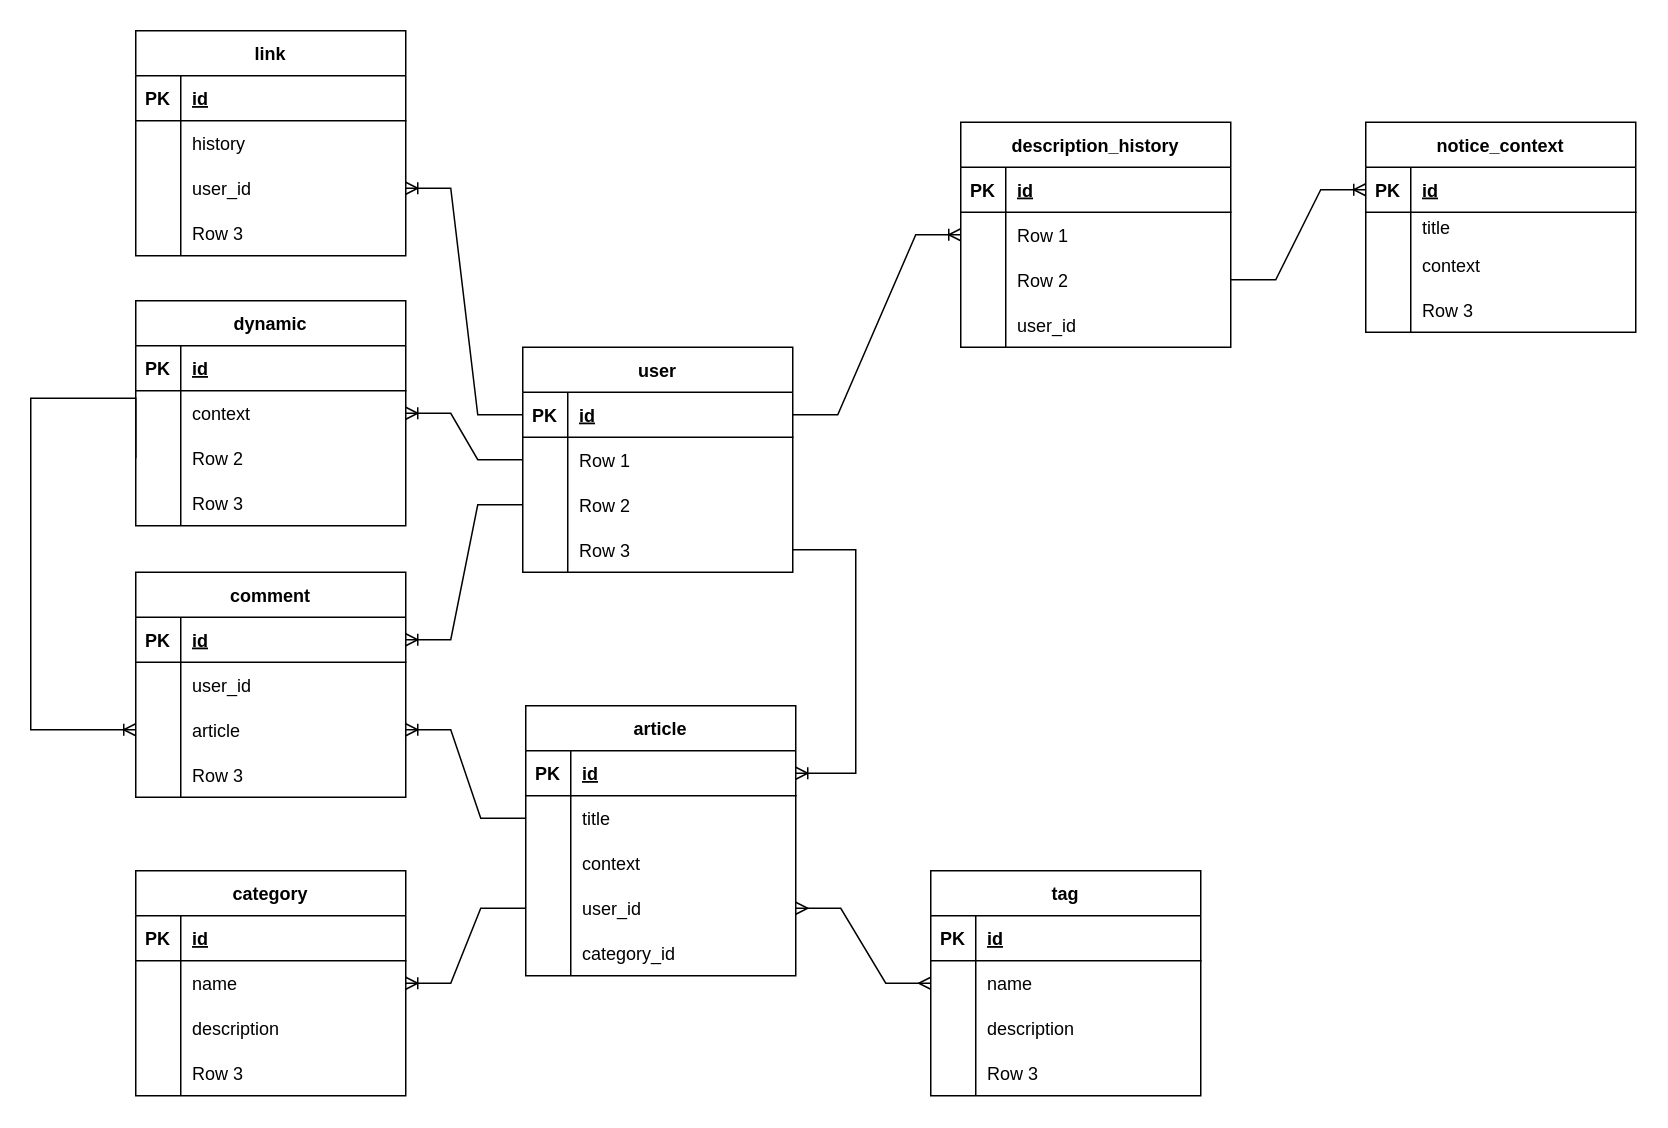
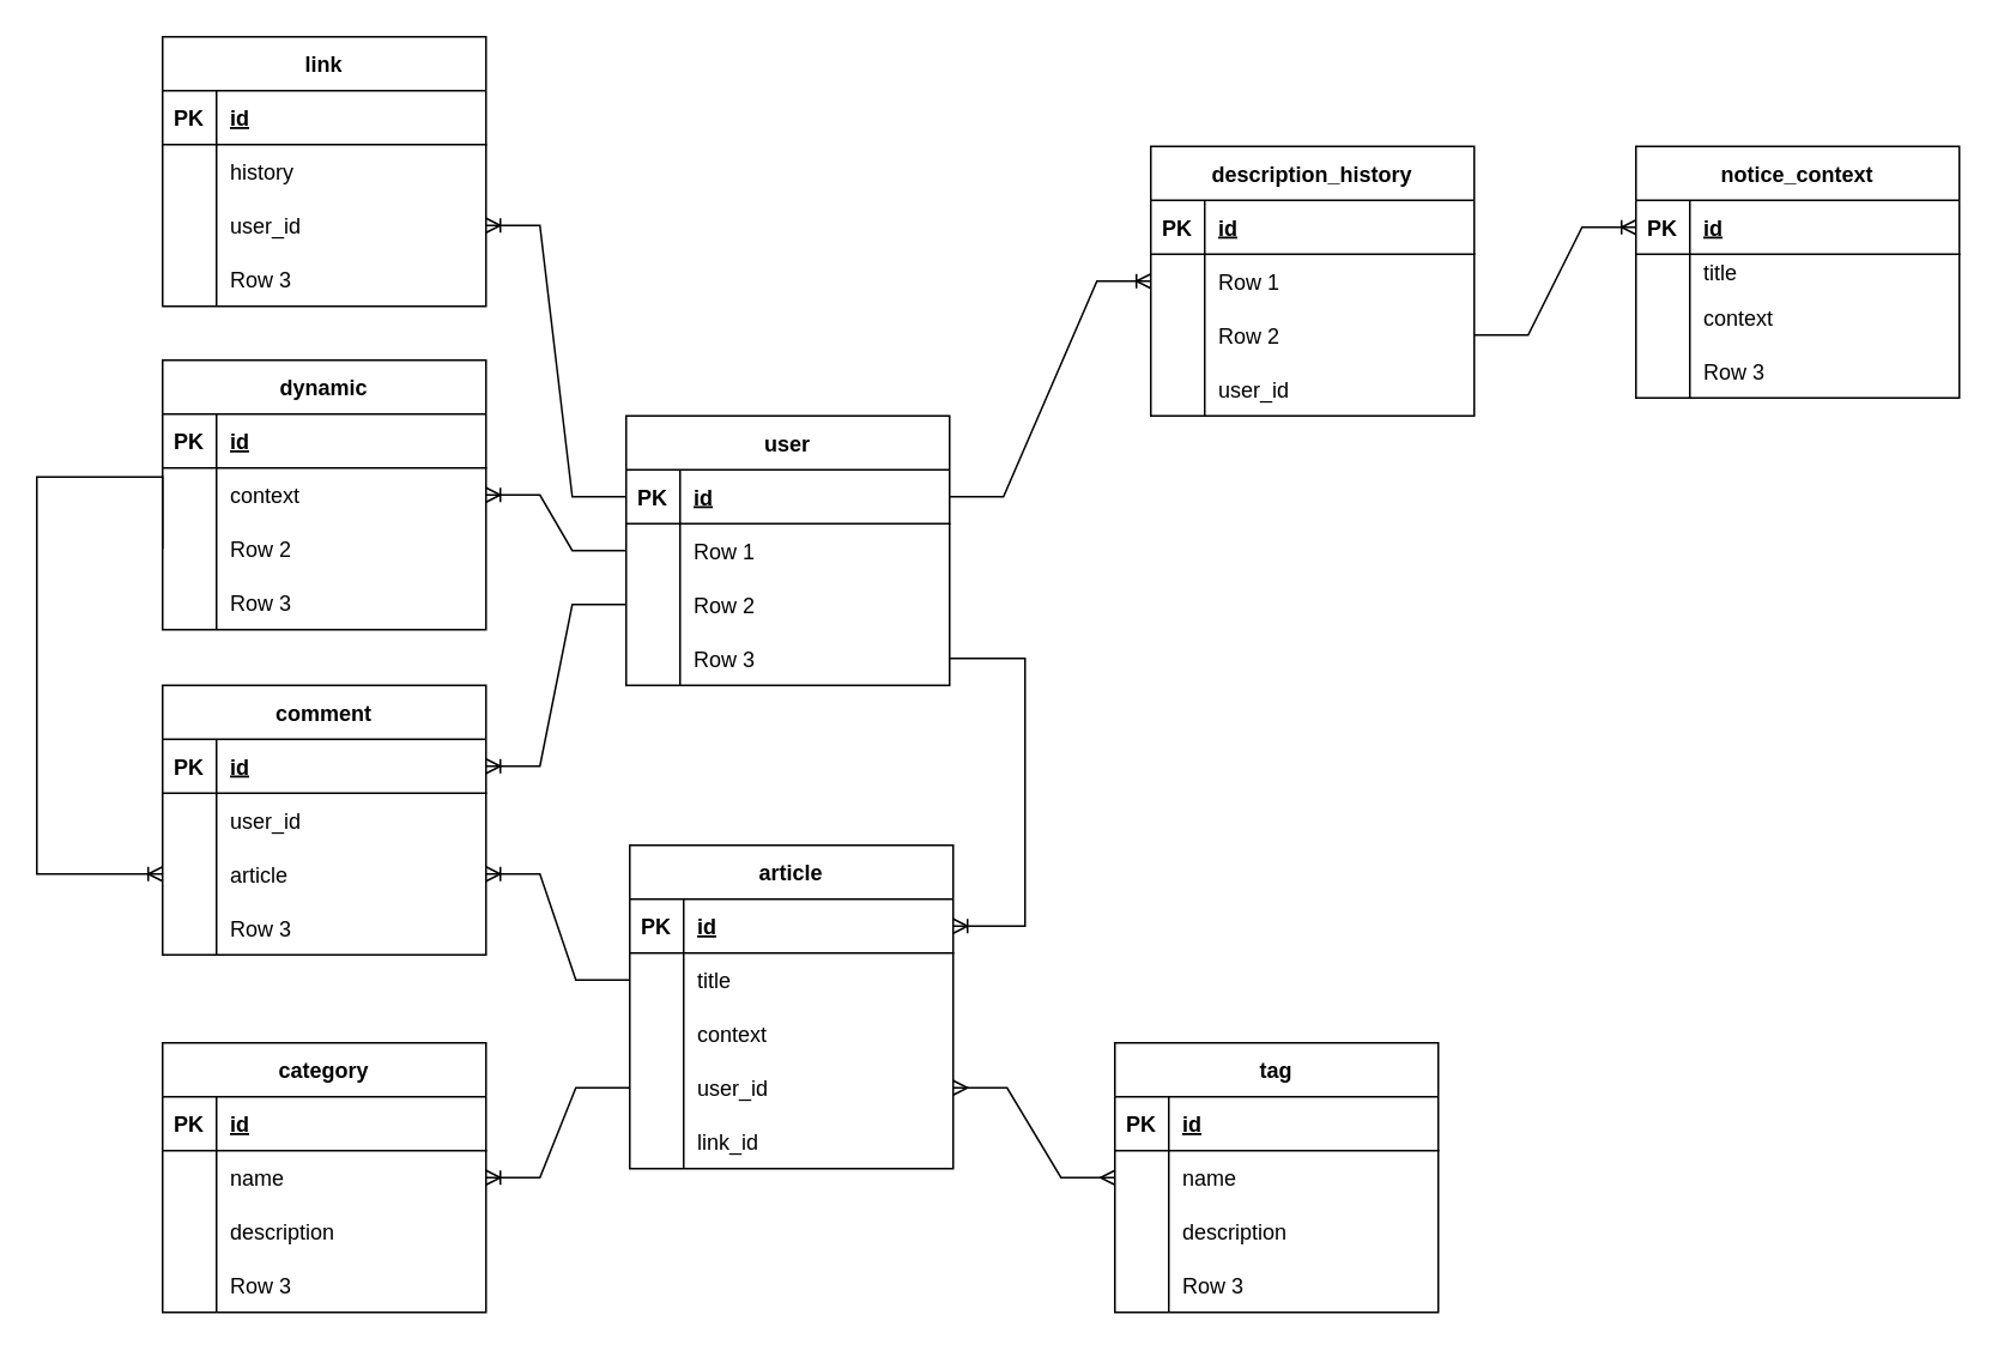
- <mxCell id="17" value="category_id" style="shape=partialRectangle;connectable=0;fillColor=none;top=0;left=0;bottom=0;right=0;align=left;spacingLeft=6;overflow=hidden;" vertex="1" parent="15"><mxGeometry x="30" width="150" height="30" as="geometry"><mxRectangle width="150" height="30" as="alternateBounds" /></mxGeometry></mxCell>
+ <mxCell id="17" value="link_id" style="shape=partialRectangle;connectable=0;fillColor=none;top=0;left=0;bottom=0;right=0;align=left;spacingLeft=6;overflow=hidden;" vertex="1" parent="15"><mxGeometry x="30" width="150" height="30" as="geometry"><mxRectangle width="150" height="30" as="alternateBounds" /></mxGeometry></mxCell>
